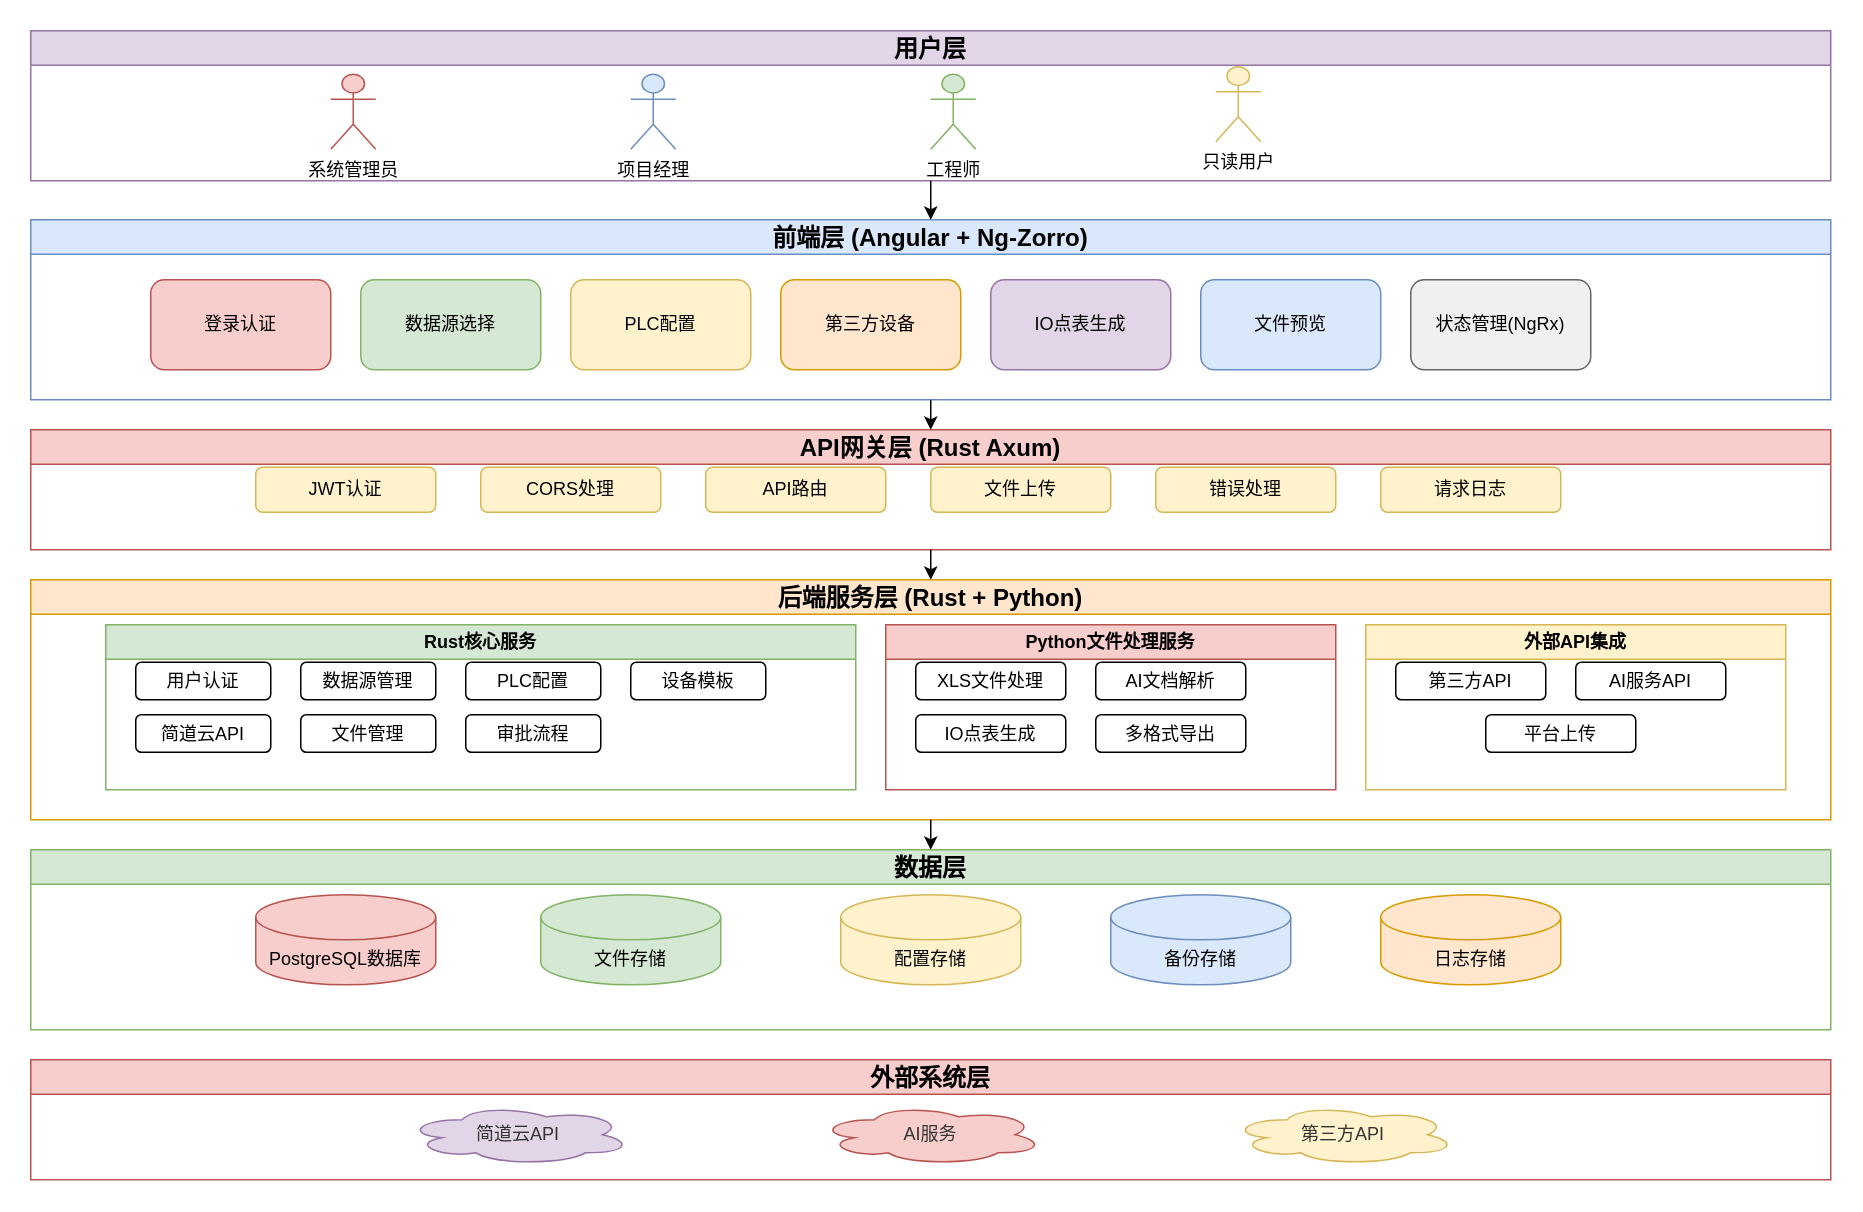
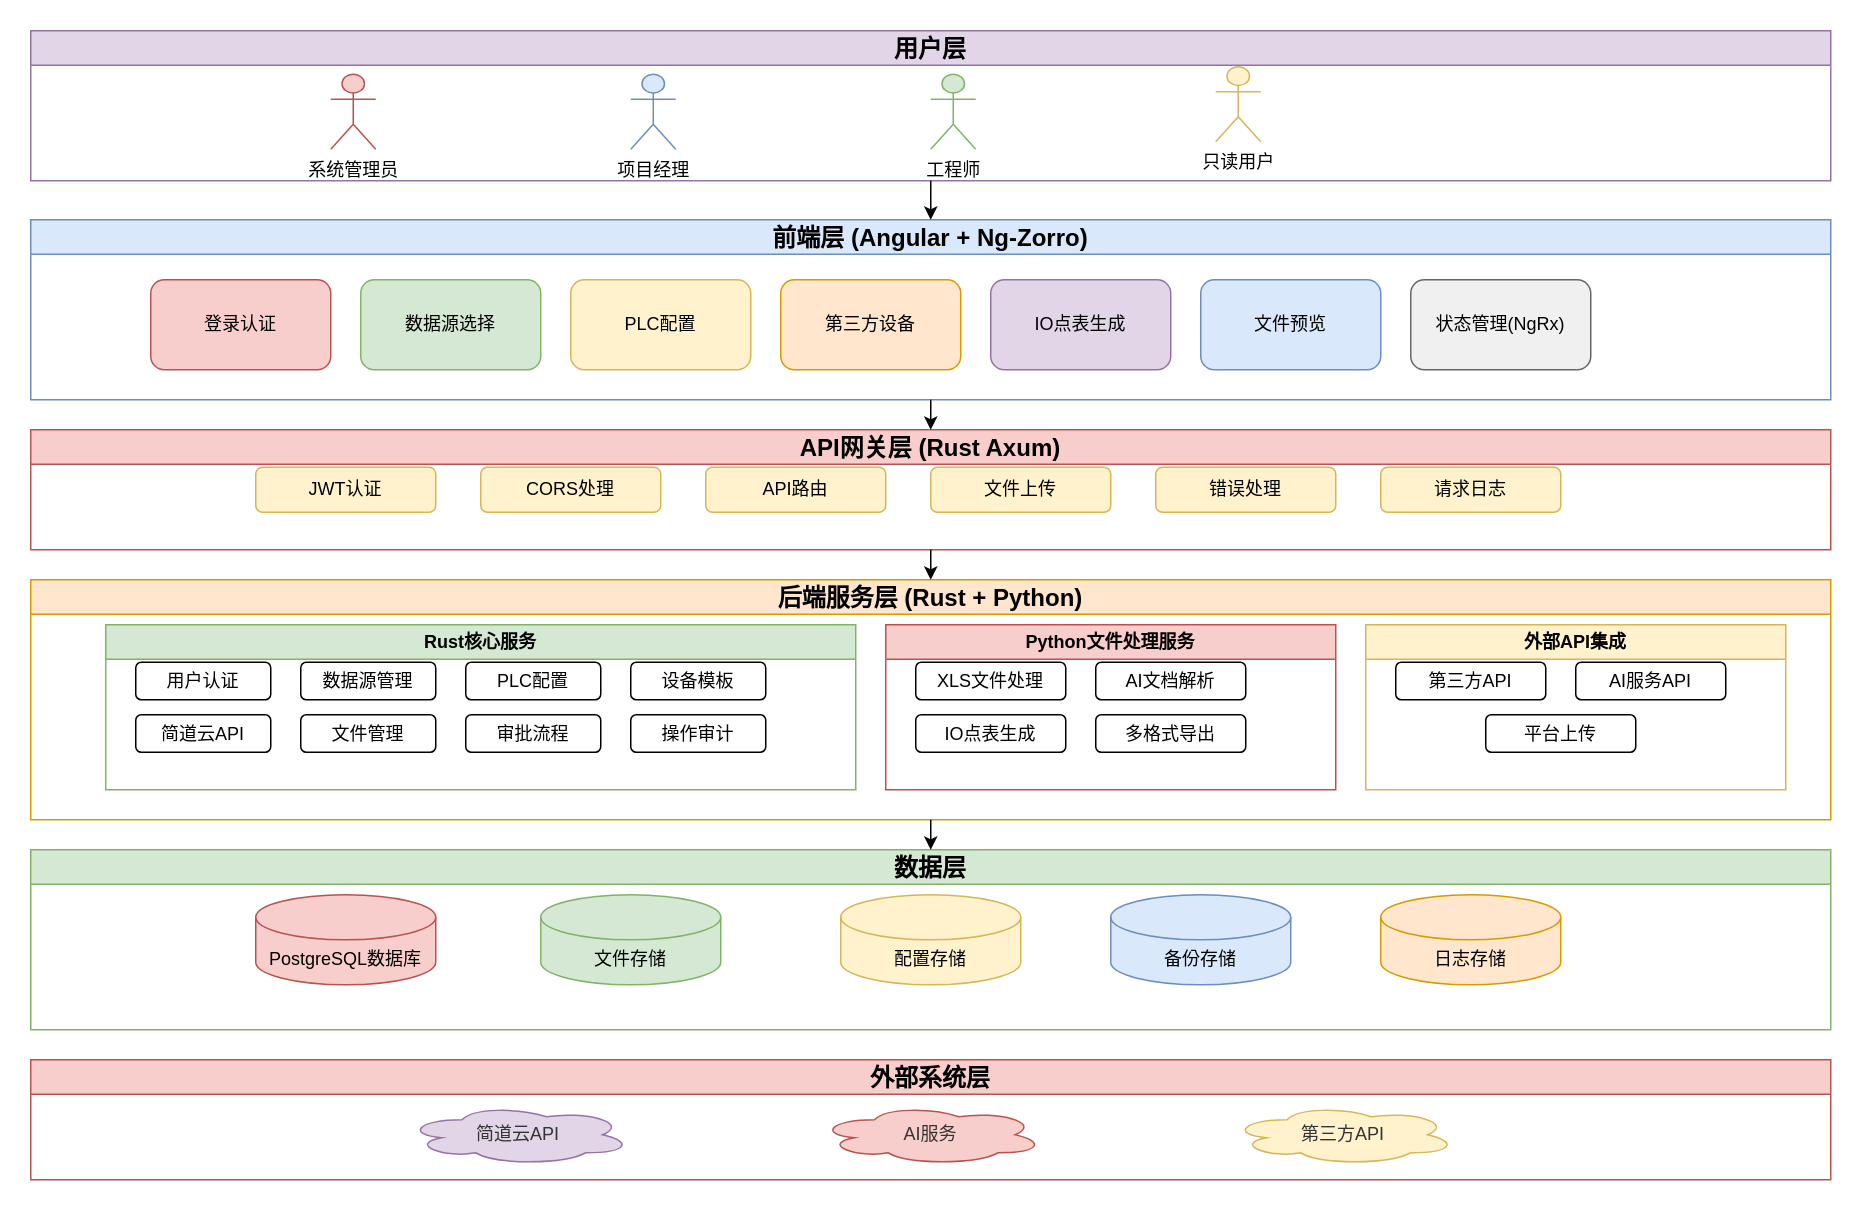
+ <mxCell id="31" value="操作审计" style="rounded=1;whiteSpace=wrap;html=1;" parent="23" vertex="1"><mxGeometry x="350" y="60" width="90" height="25" as="geometry" /></mxCell>
